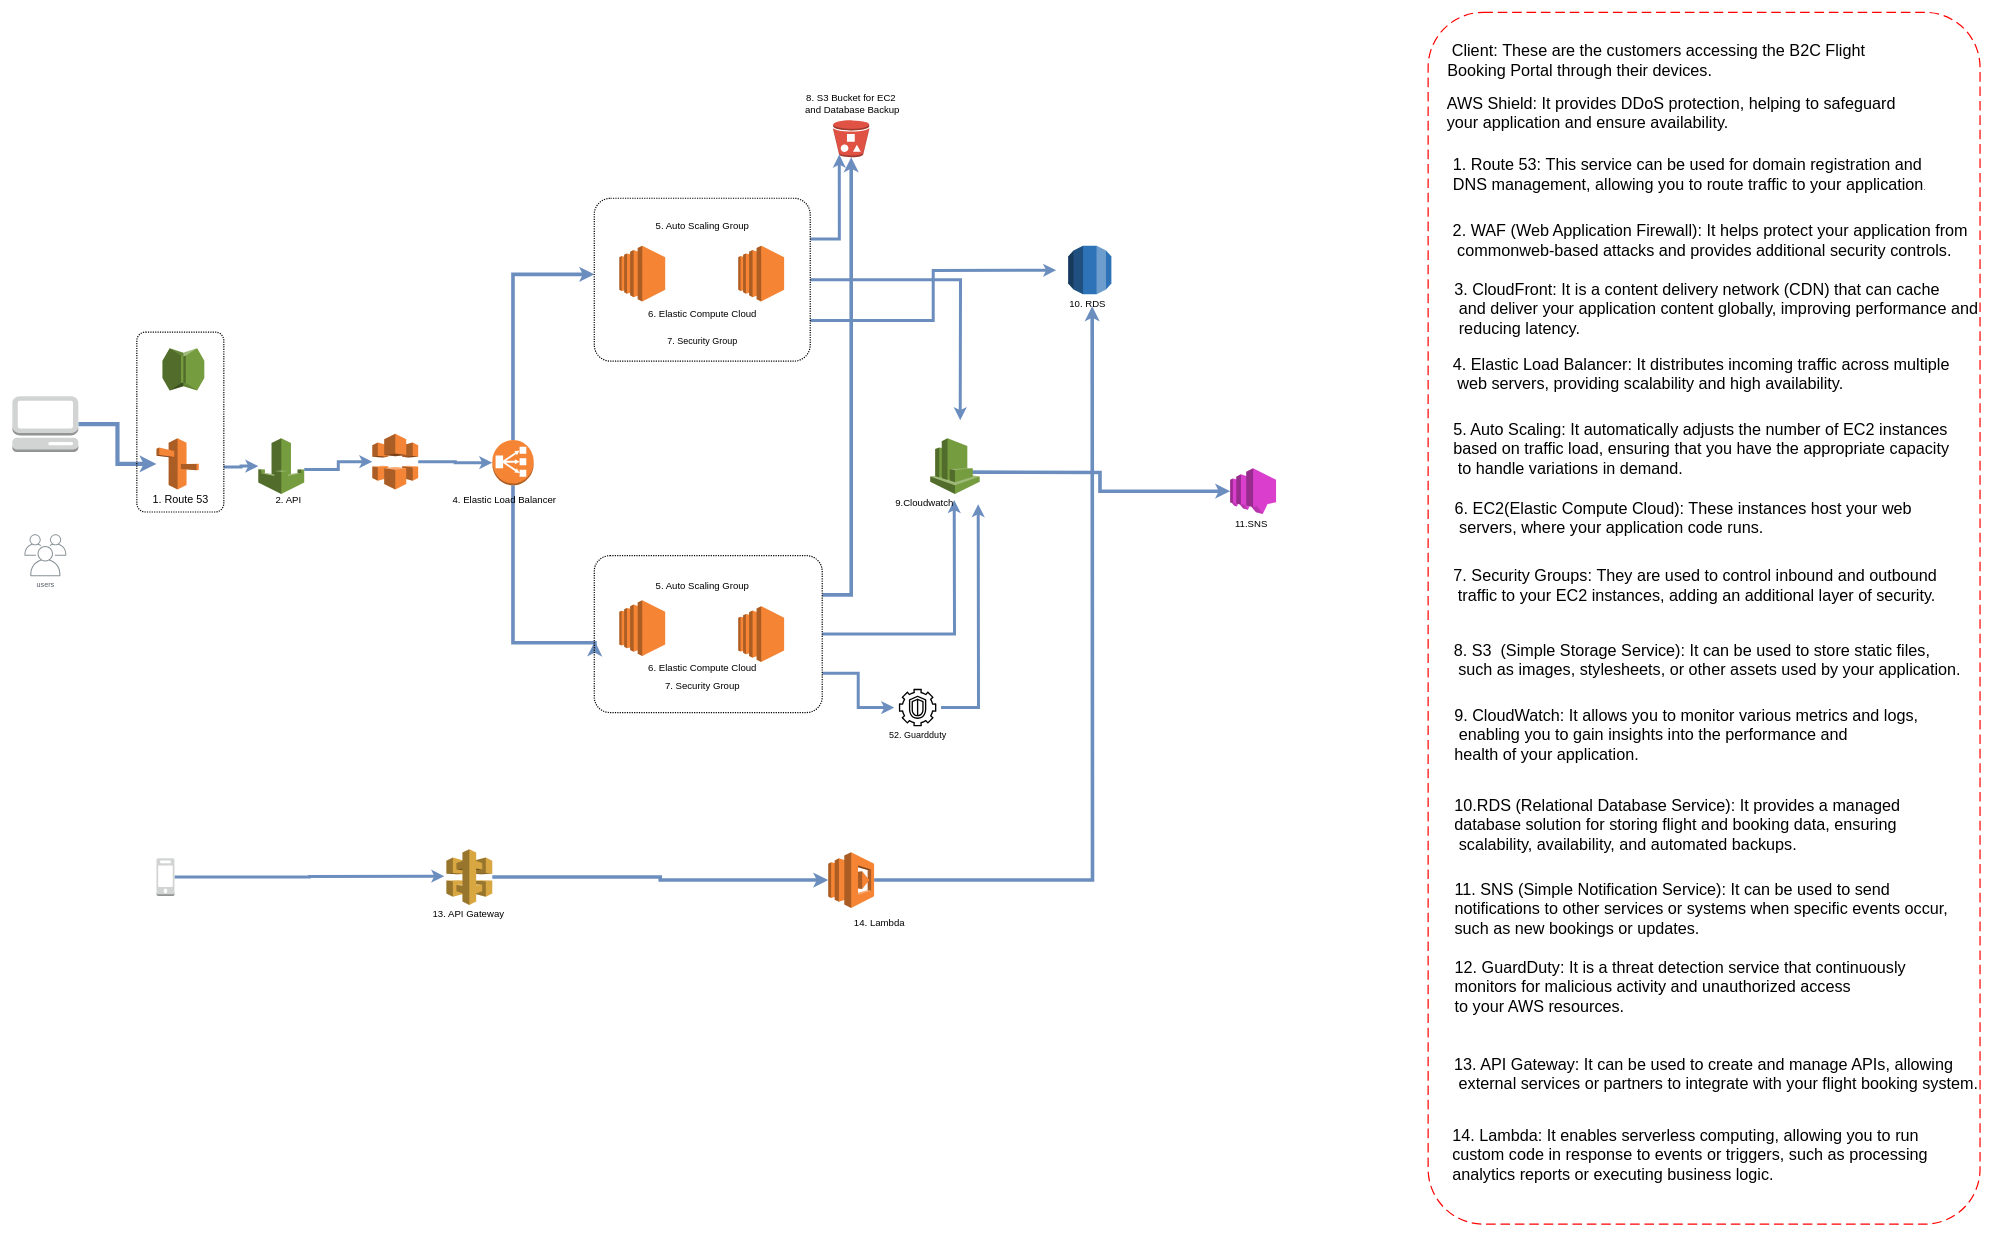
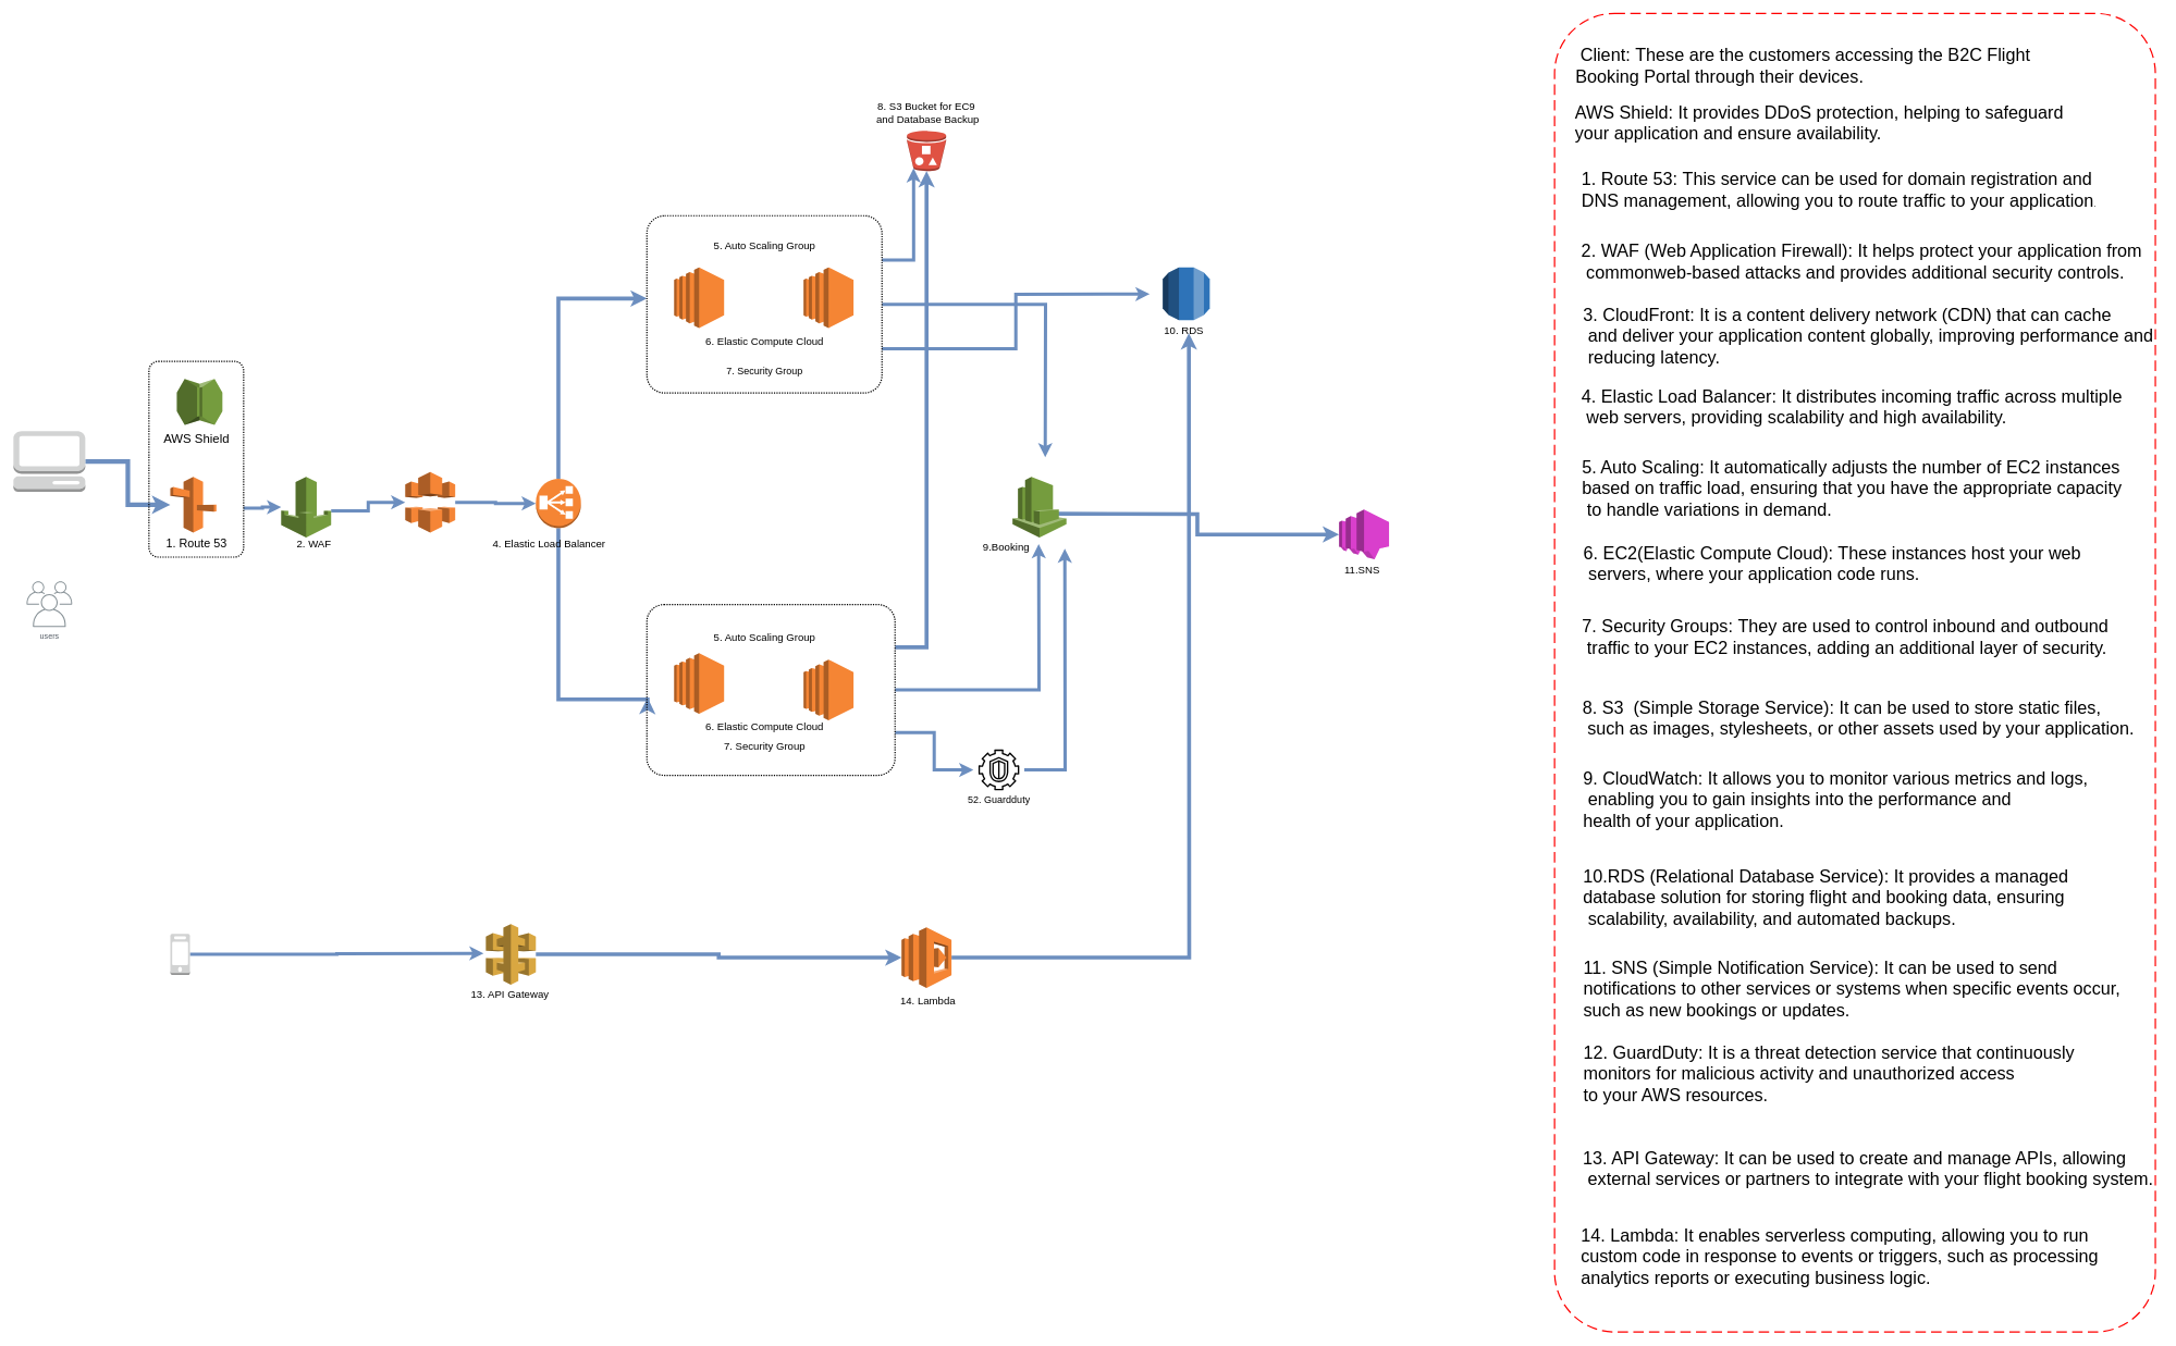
- <mxCell id="51" value="&lt;font style=&quot;font-size: 16px;&quot;&gt;8. S3 Bucket for EC2&amp;nbsp;&lt;br&gt;and Database Backup&lt;br&gt;&lt;/font&gt;" style="text;html=1;align=center;verticalAlign=middle;resizable=0;points=[];autosize=1;strokeColor=none;fillColor=none;" vertex="1" parent="1"><mxGeometry x="1330" y="148" width="180" height="50" as="geometry" /></mxCell>
+ <mxCell id="51" value="&lt;font style=&quot;font-size: 16px;&quot;&gt;8. S3 Bucket for EC9&amp;nbsp;&lt;br&gt;and Database Backup&lt;br&gt;&lt;/font&gt;" style="text;html=1;align=center;verticalAlign=middle;resizable=0;points=[];autosize=1;strokeColor=none;fillColor=none;" vertex="1" parent="1"><mxGeometry x="1330" y="148" width="180" height="50" as="geometry" /></mxCell>
+ <mxCell id="41" value="&lt;font style=&quot;font-size: 19px;&quot;&gt;AWS Shield&lt;/font&gt;" style="text;html=1;align=center;verticalAlign=middle;resizable=0;points=[];autosize=1;strokeColor=none;fillColor=none;" vertex="1" parent="1"><mxGeometry x="240" y="653" width="120" height="40" as="geometry" /></mxCell>
- <mxCell id="43" value="&lt;font style=&quot;font-size: 16px;&quot;&gt;2. API&lt;/font&gt;" style="text;html=1;align=center;verticalAlign=middle;resizable=0;points=[];autosize=1;strokeColor=none;fillColor=none;" vertex="1" parent="1"><mxGeometry x="440" y="818" width="80" height="30" as="geometry" /></mxCell>
+ <mxCell id="43" value="&lt;font style=&quot;font-size: 16px;&quot;&gt;2. WAF&lt;/font&gt;" style="text;html=1;align=center;verticalAlign=middle;resizable=0;points=[];autosize=1;strokeColor=none;fillColor=none;" vertex="1" parent="1"><mxGeometry x="440" y="818" width="80" height="30" as="geometry" /></mxCell>
- <mxCell id="52" value="&lt;span style=&quot;font-size: 16px;&quot;&gt;9.Cloudwatch&lt;/span&gt;" style="text;html=1;align=center;verticalAlign=middle;resizable=0;points=[];autosize=1;strokeColor=none;fillColor=none;" vertex="1" parent="1"><mxGeometry x="1480" y="823" width="120" height="30" as="geometry" /></mxCell>
+ <mxCell id="52" value="&lt;span style=&quot;font-size: 16px;&quot;&gt;9.Booking&lt;/span&gt;" style="text;html=1;align=center;verticalAlign=middle;resizable=0;points=[];autosize=1;strokeColor=none;fillColor=none;" vertex="1" parent="1"><mxGeometry x="1480" y="823" width="120" height="30" as="geometry" /></mxCell>
- <mxCell id="57" value="&lt;span style=&quot;font-size: 16px;&quot;&gt;14. Lambda&lt;/span&gt;" style="text;html=1;align=center;verticalAlign=middle;resizable=0;points=[];autosize=1;strokeColor=none;fillColor=none;" vertex="1" parent="1"><mxGeometry x="1410" y="1523" width="110" height="30" as="geometry" /></mxCell>
+ <mxCell id="57" value="&lt;span style=&quot;font-size: 16px;&quot;&gt;14. Lambda&lt;/span&gt;" style="text;html=1;align=center;verticalAlign=middle;resizable=0;points=[];autosize=1;strokeColor=none;fillColor=none;" vertex="1" parent="1"><mxGeometry x="1365" y="1518" width="110" height="30" as="geometry" /></mxCell>
